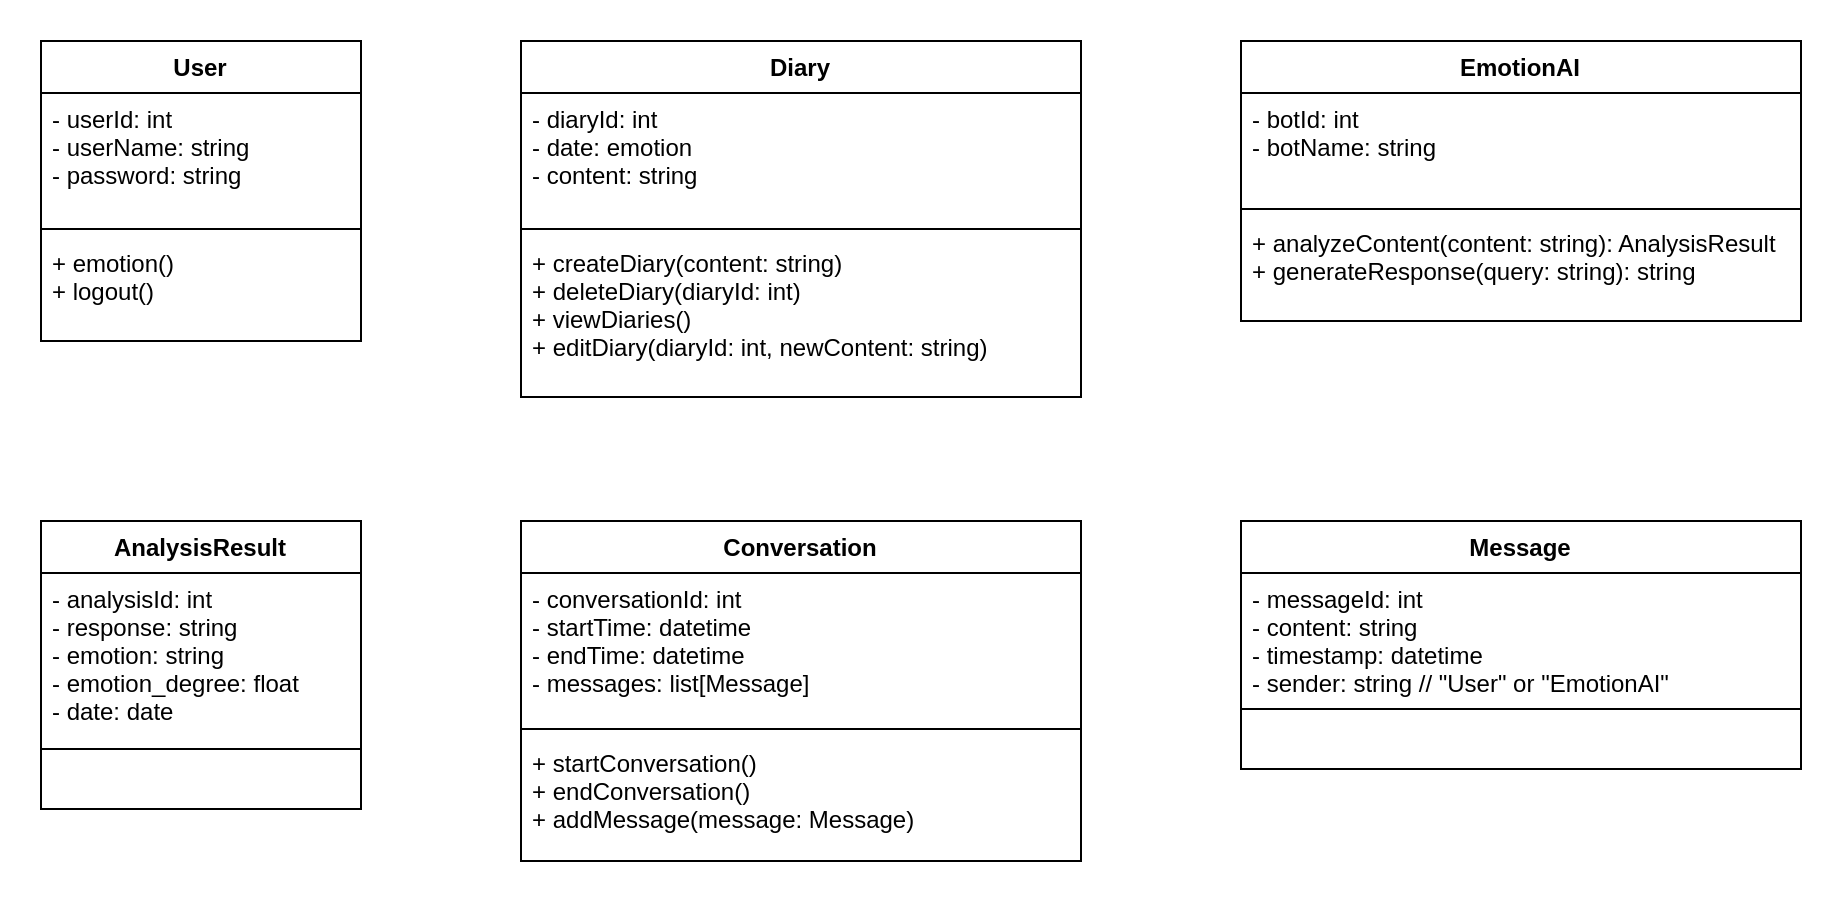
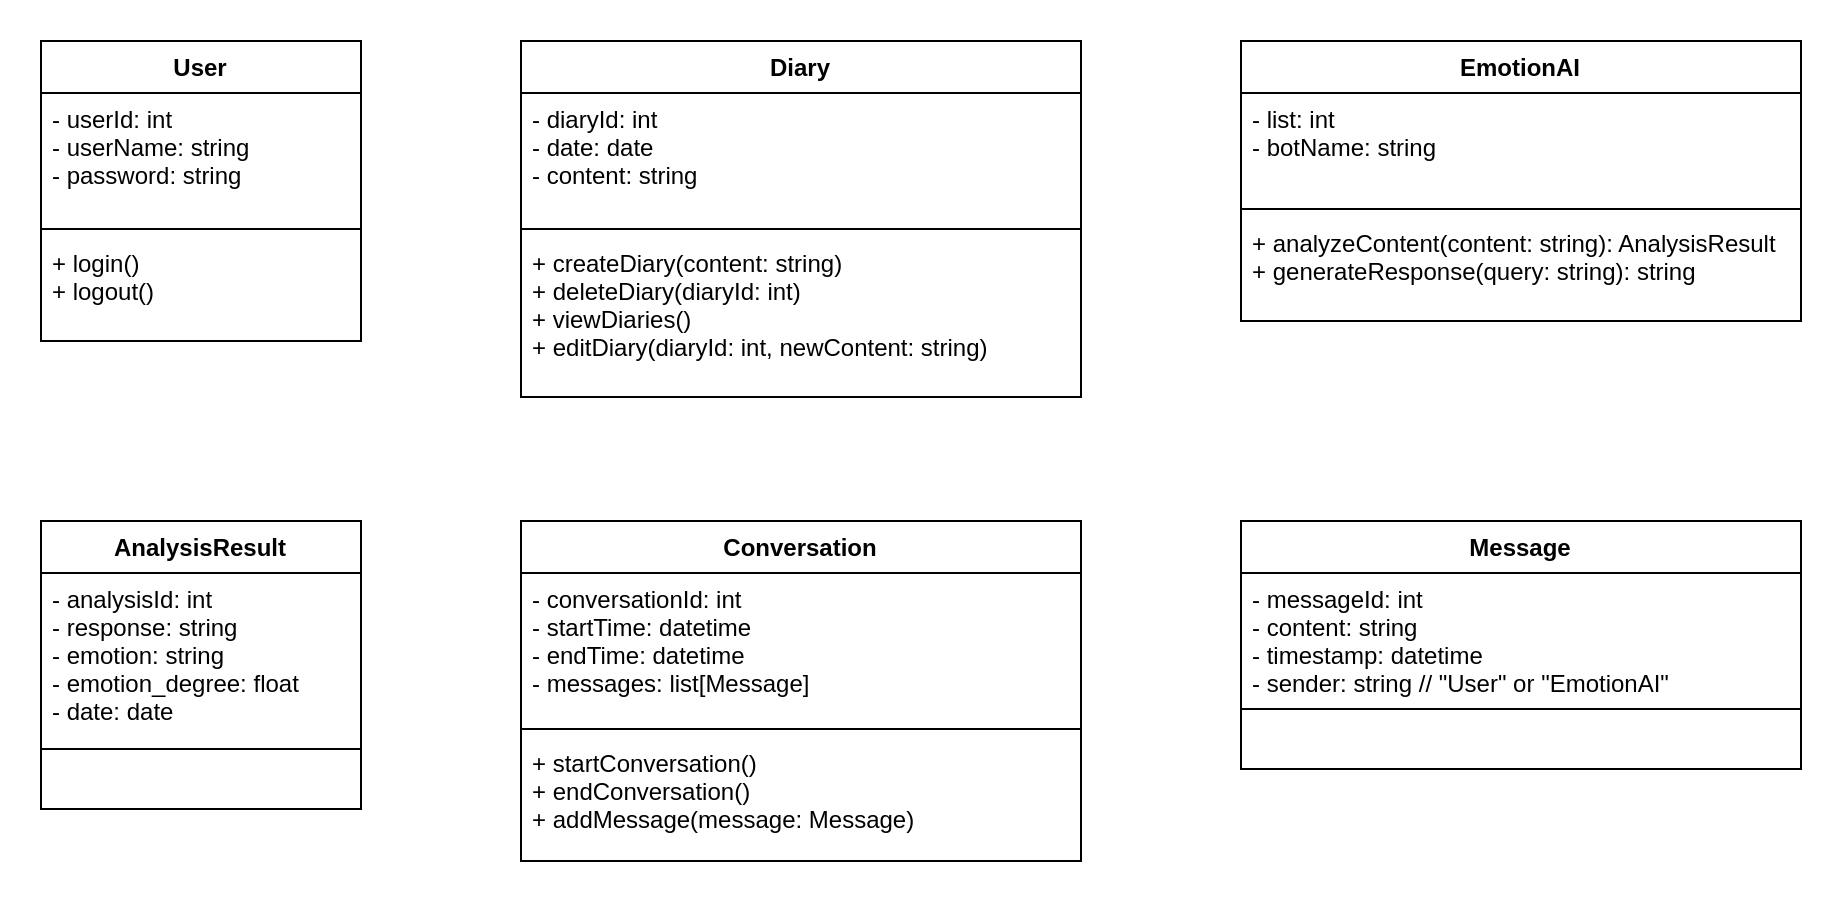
- <mxCell id="7" value="- diaryId: int&#10;- date: emotion&#10;- content: string" style="text;strokeColor=none;fillColor=none;align=left;verticalAlign=top;spacingLeft=4;spacingRight=4;overflow=hidden;rotatable=0;points=[[0,0.5],[1,0.5]];portConstraint=eastwest;" parent="6" vertex="1"><mxGeometry y="26" width="280" height="64" as="geometry" /></mxCell>
+ <mxCell id="7" value="- diaryId: int&#10;- date: date&#10;- content: string" style="text;strokeColor=none;fillColor=none;align=left;verticalAlign=top;spacingLeft=4;spacingRight=4;overflow=hidden;rotatable=0;points=[[0,0.5],[1,0.5]];portConstraint=eastwest;" parent="6" vertex="1"><mxGeometry y="26" width="280" height="64" as="geometry" /></mxCell>
- <mxCell id="11" value="- botId: int&#10;- botName: string" style="text;strokeColor=none;fillColor=none;align=left;verticalAlign=top;spacingLeft=4;spacingRight=4;overflow=hidden;rotatable=0;points=[[0,0.5],[1,0.5]];portConstraint=eastwest;labelBackgroundColor=none;labelBorderColor=none;fontColor=default;html=0;" parent="10" vertex="1"><mxGeometry y="26" width="280" height="54" as="geometry" /></mxCell>
+ <mxCell id="11" value="- list: int&#10;- botName: string" style="text;strokeColor=none;fillColor=none;align=left;verticalAlign=top;spacingLeft=4;spacingRight=4;overflow=hidden;rotatable=0;points=[[0,0.5],[1,0.5]];portConstraint=eastwest;labelBackgroundColor=none;labelBorderColor=none;fontColor=default;html=0;" parent="10" vertex="1"><mxGeometry y="26" width="280" height="54" as="geometry" /></mxCell>
- <mxCell id="5" value="+ emotion()&#10;+ logout()" style="text;strokeColor=none;fillColor=none;align=left;verticalAlign=top;spacingLeft=4;spacingRight=4;overflow=hidden;rotatable=0;points=[[0,0.5],[1,0.5]];portConstraint=eastwest;" parent="2" vertex="1"><mxGeometry y="98" width="160" height="52" as="geometry" /></mxCell>
+ <mxCell id="5" value="+ login()&#10;+ logout()" style="text;strokeColor=none;fillColor=none;align=left;verticalAlign=top;spacingLeft=4;spacingRight=4;overflow=hidden;rotatable=0;points=[[0,0.5],[1,0.5]];portConstraint=eastwest;" parent="2" vertex="1"><mxGeometry y="98" width="160" height="52" as="geometry" /></mxCell>
